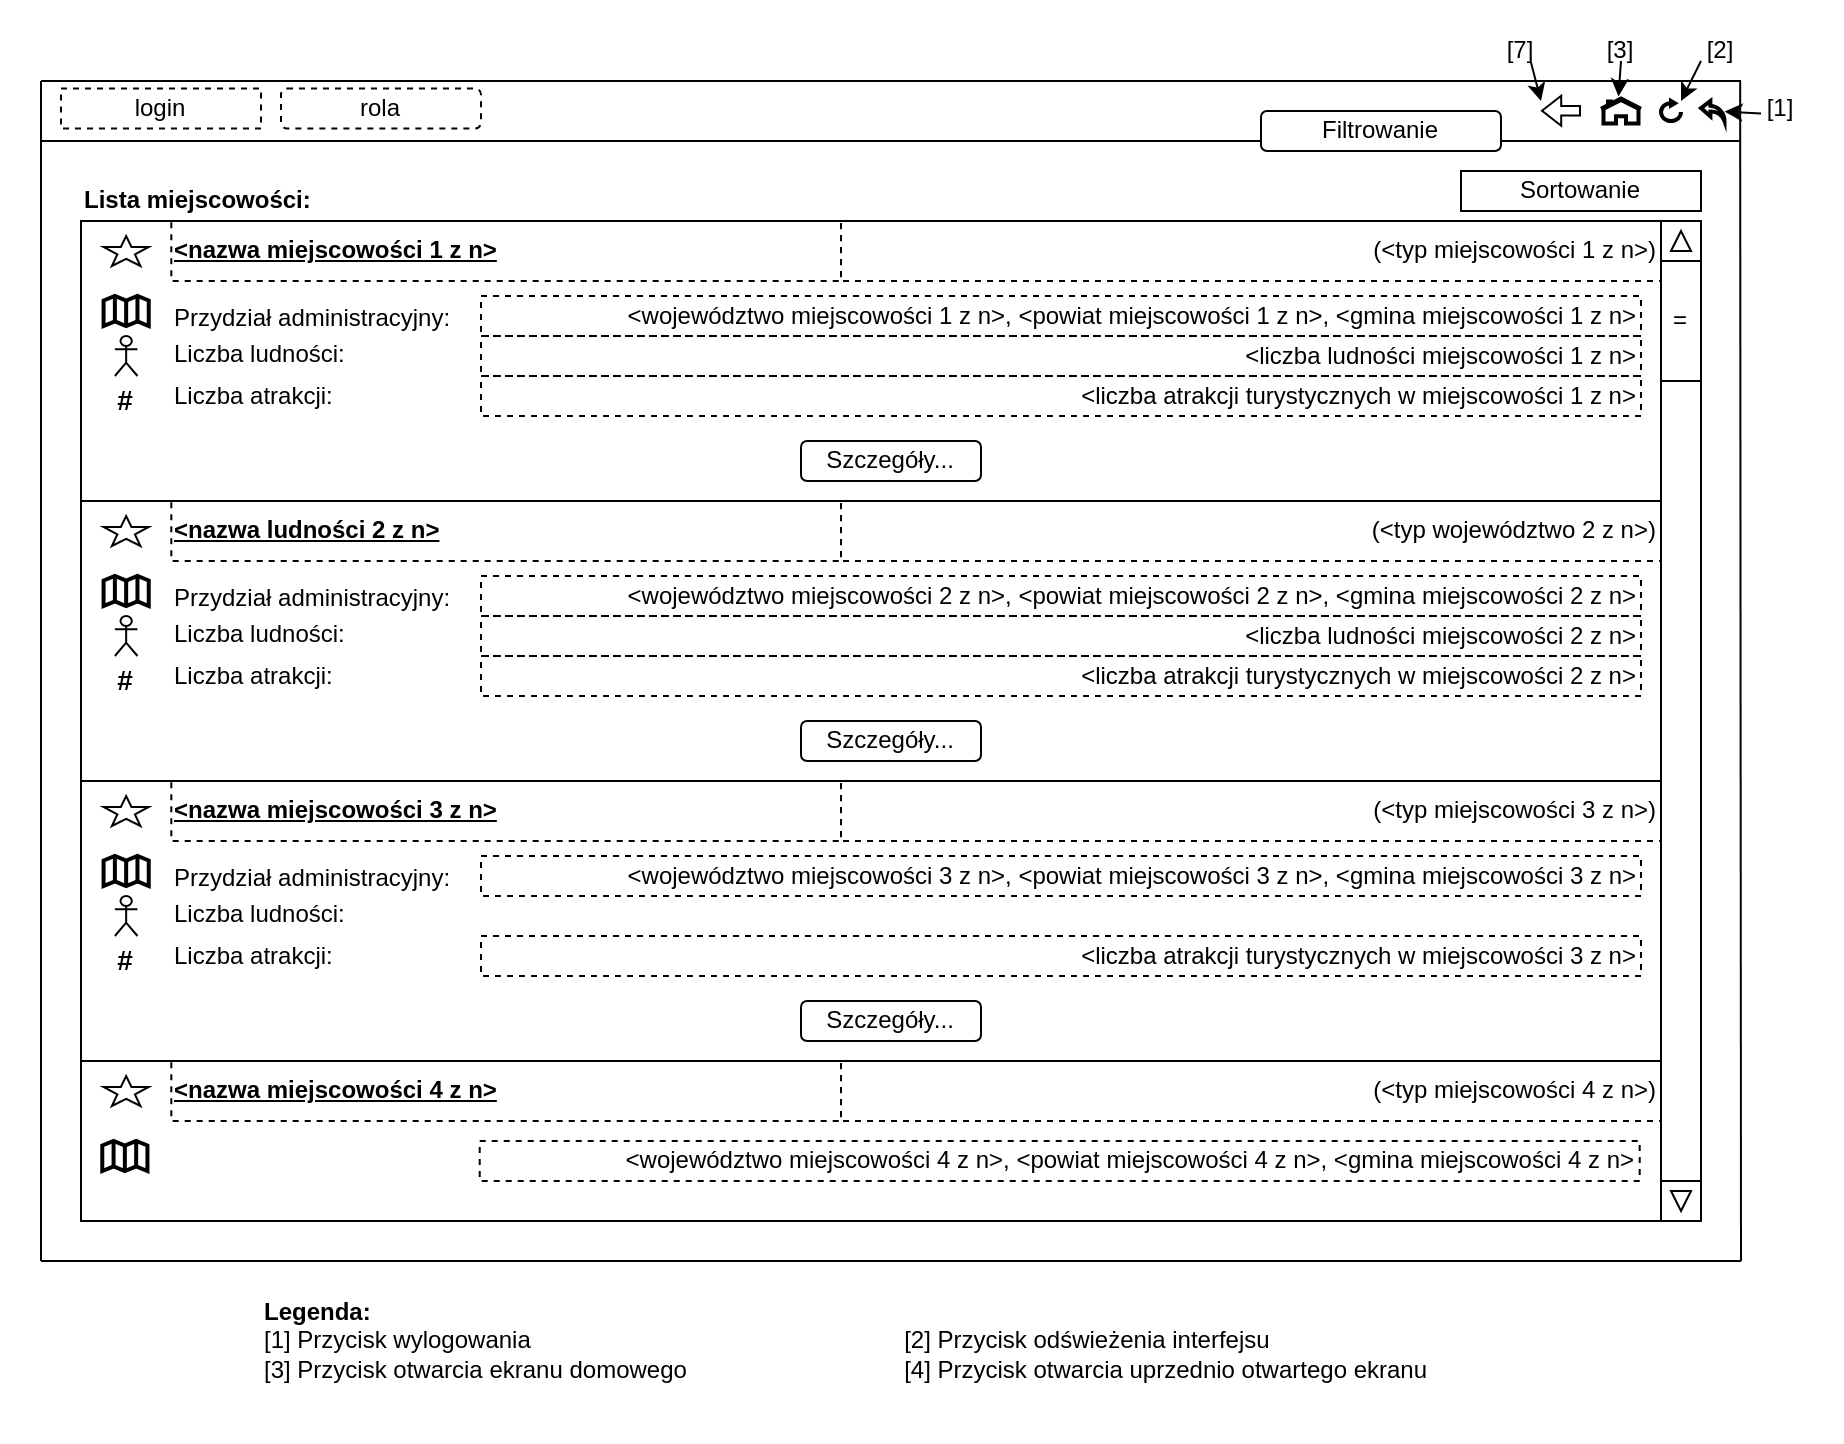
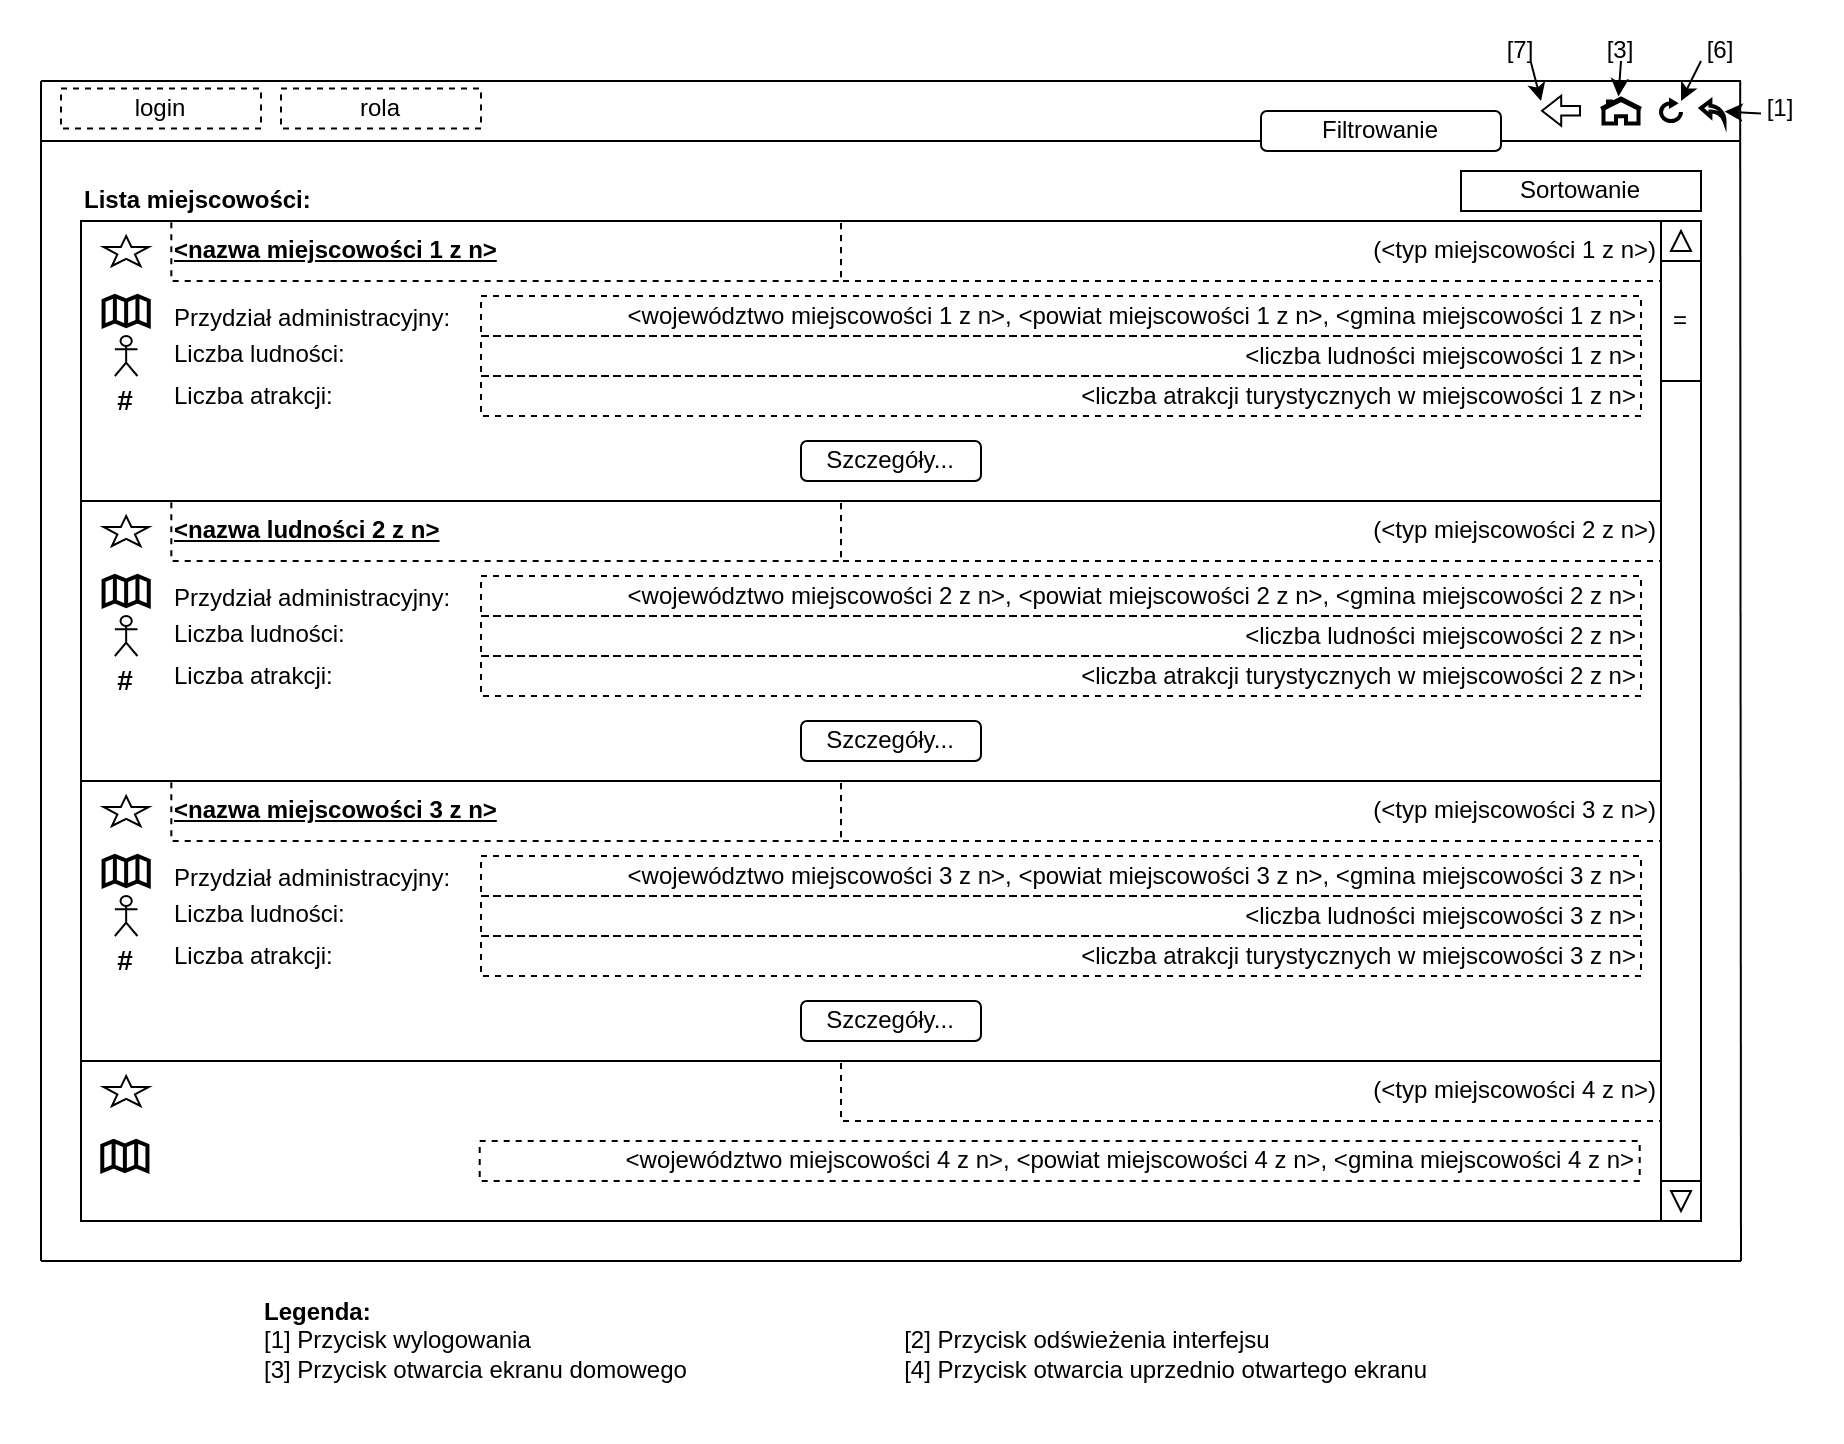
- <mxCell id="13" value="[2]" style="text;html=1;strokeColor=none;fillColor=none;align=center;verticalAlign=middle;whiteSpace=wrap;rounded=0;fontSize=12;fontFamily=Helvetica;fontColor=default;" parent="1" vertex="1"><mxGeometry x="840" y="20" width="40" height="10" as="geometry" /></mxCell>
+ <mxCell id="13" value="[6]" style="text;html=1;strokeColor=none;fillColor=none;align=center;verticalAlign=middle;whiteSpace=wrap;rounded=0;fontSize=12;fontFamily=Helvetica;fontColor=default;" parent="1" vertex="1"><mxGeometry x="840" y="20" width="40" height="10" as="geometry" /></mxCell>
- <mxCell id="22" value="rola" style="whiteSpace=wrap;html=1;dashed=1;rounded=1;" parent="1" vertex="1"><mxGeometry x="140" y="43.75" width="100" height="20" as="geometry" /></mxCell>
+ <mxCell id="22" value="rola" style="rounded=0;whiteSpace=wrap;html=1;dashed=1;" parent="1" vertex="1"><mxGeometry x="140" y="43.75" width="100" height="20" as="geometry" /></mxCell>
- <mxCell id="53" value="(&amp;lt;typ województwo 2 z n&amp;gt;)" style="text;html=1;strokeColor=default;fillColor=none;align=right;verticalAlign=middle;whiteSpace=wrap;rounded=0;dashed=1;" vertex="1" parent="1"><mxGeometry x="420" y="250" width="410" height="30" as="geometry" /></mxCell>
+ <mxCell id="53" value="(&amp;lt;typ miejscowości 2 z n&amp;gt;)" style="text;html=1;strokeColor=default;fillColor=none;align=right;verticalAlign=middle;whiteSpace=wrap;rounded=0;dashed=1;" vertex="1" parent="1"><mxGeometry x="420" y="250" width="410" height="30" as="geometry" /></mxCell>
+ <mxCell id="64" value="&amp;lt;liczba ludności miejscowości 3 z n&amp;gt;" style="rounded=0;whiteSpace=wrap;html=1;strokeColor=default;fontStyle=0;fillColor=none;align=right;dashed=1;" vertex="1" parent="1"><mxGeometry x="240" y="447.5" width="580" height="20" as="geometry" /></mxCell>
- <mxCell id="72" value="&lt;b&gt;&amp;lt;nazwa miejscowości 4 z n&amp;gt;&lt;/b&gt;" style="rounded=0;whiteSpace=wrap;html=1;strokeColor=default;fontStyle=4;fillColor=none;align=left;dashed=1;" vertex="1" parent="1"><mxGeometry x="85.16" y="530" width="334.84" height="30" as="geometry" /></mxCell>
